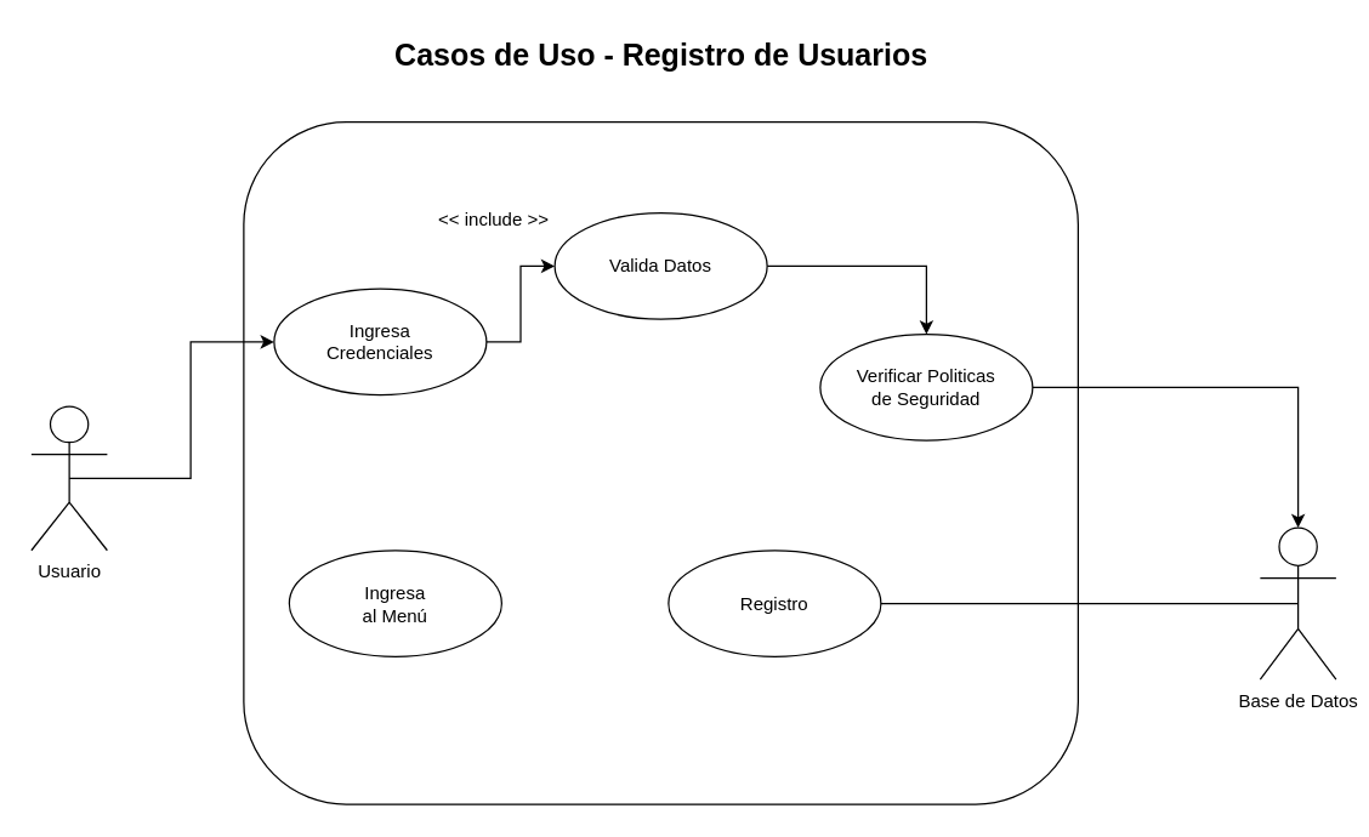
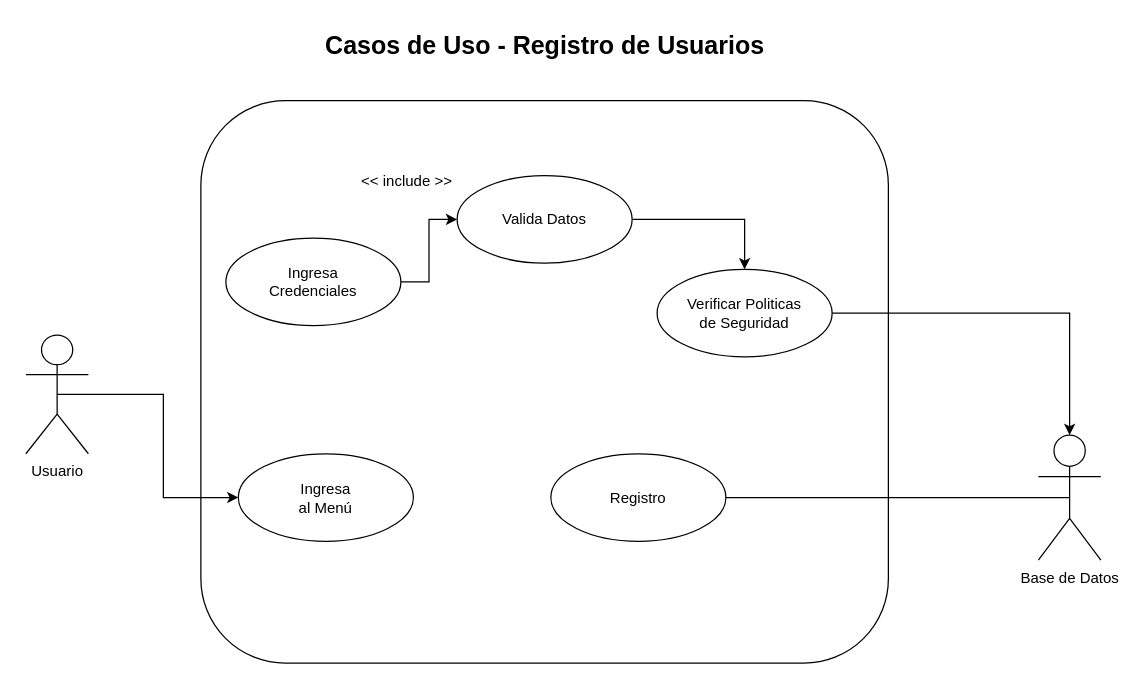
- <mxCell id="3" style="edgeStyle=orthogonalEdgeStyle;rounded=0;orthogonalLoop=1;jettySize=auto;html=1;entryX=0;entryY=0.5;entryDx=0;entryDy=0;exitX=0.5;exitY=0.5;exitDx=0;exitDy=0;exitPerimeter=0;" parent="1" source="4" target="6" edge="1"><mxGeometry relative="1" as="geometry"><mxPoint x="80" y="315" as="sourcePoint" /></mxGeometry></mxCell>
+ <mxCell id="3" style="edgeStyle=orthogonalEdgeStyle;rounded=0;orthogonalLoop=1;jettySize=auto;html=1;exitX=0.5;exitY=0.5;exitDx=0;exitDy=0;exitPerimeter=0;" parent="1" source="4" target="11" edge="1"><mxGeometry relative="1" as="geometry"><mxPoint x="80" y="315" as="sourcePoint" /></mxGeometry></mxCell>
- <mxCell id="15" value="Verificar Politicas&lt;div&gt;de Seguridad&lt;/div&gt;" style="ellipse;whiteSpace=wrap;html=1;" parent="1" vertex="1"><mxGeometry x="540" y="220" width="140" height="70" as="geometry" /></mxCell>
+ <mxCell id="15" value="Verificar Politicas&lt;div&gt;de Seguridad&lt;/div&gt;" style="ellipse;whiteSpace=wrap;html=1;" parent="1" vertex="1"><mxGeometry x="525" y="215" width="140" height="70" as="geometry" /></mxCell>
